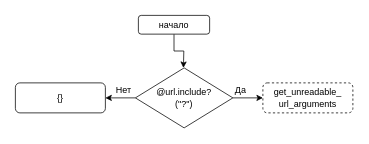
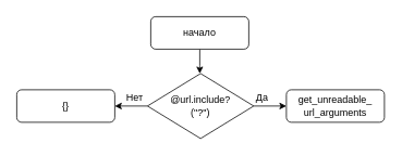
- <mxCell id="3" value="начало" style="rounded=1;whiteSpace=wrap;html=1;" vertex="1" parent="1"><mxGeometry x="184" y="20" width="95" height="25" as="geometry" /></mxCell>
+ <mxCell id="3" value="начало" style="rounded=1;whiteSpace=wrap;html=1;" vertex="1" parent="1"><mxGeometry x="184" y="20" width="120" height="40" as="geometry" /></mxCell>
- <mxCell id="7" value="&lt;div&gt;get_unreadable_&lt;/div&gt;&lt;div&gt;url_arguments&lt;br&gt;&lt;/div&gt;" style="rounded=1;whiteSpace=wrap;html=1;dashed=1;" vertex="1" parent="1"><mxGeometry x="350" y="110" width="120" height="40" as="geometry" /></mxCell>
+ <mxCell id="7" value="&lt;div&gt;get_unreadable_&lt;/div&gt;&lt;div&gt;url_arguments&lt;br&gt;&lt;/div&gt;" style="rounded=1;whiteSpace=wrap;html=1;" vertex="1" parent="1"><mxGeometry x="350" y="110" width="120" height="40" as="geometry" /></mxCell>
